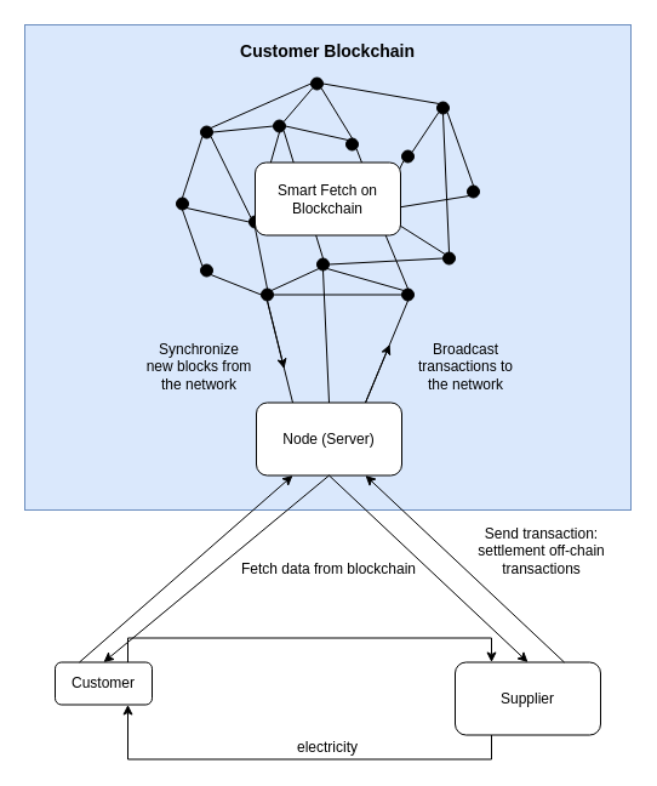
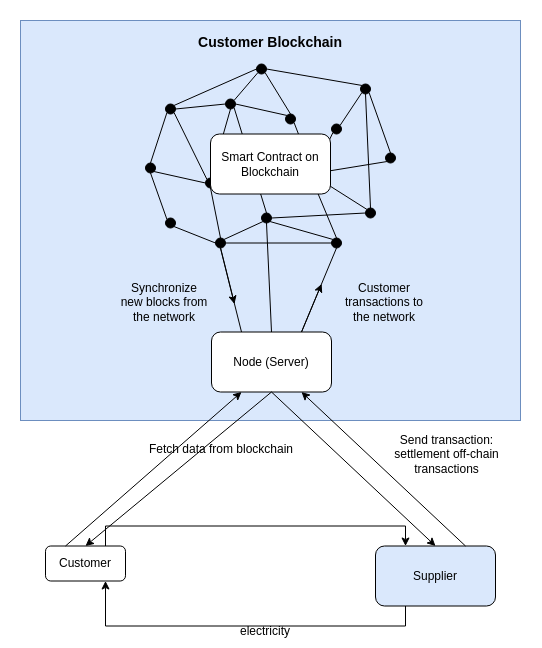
- <mxCell id="44" value="Smart Fetch on Blockchain&lt;br&gt;" style="rounded=1;whiteSpace=wrap;html=1;" vertex="1" parent="1"><mxGeometry x="210" y="133.5" width="120" height="60" as="geometry" /></mxCell>
+ <mxCell id="44" value="Smart Contract on Blockchain&lt;br&gt;" style="rounded=1;whiteSpace=wrap;html=1;" vertex="1" parent="1"><mxGeometry x="210" y="133.5" width="120" height="60" as="geometry" /></mxCell>
- <mxCell id="56" value="Broadcast transactions to the network" style="text;html=1;strokeColor=none;fillColor=none;align=center;verticalAlign=middle;whiteSpace=wrap;rounded=0;" vertex="1" parent="1"><mxGeometry x="336" y="291.5" width="96" height="20" as="geometry" /></mxCell>
+ <mxCell id="56" value="Customer transactions to the network" style="text;html=1;strokeColor=none;fillColor=none;align=center;verticalAlign=middle;whiteSpace=wrap;rounded=0;" vertex="1" parent="1"><mxGeometry x="336" y="291.5" width="96" height="20" as="geometry" /></mxCell>
- <mxCell id="62" value="Fetch data from blockchain" style="text;html=1;strokeColor=none;fillColor=none;align=center;verticalAlign=middle;whiteSpace=wrap;rounded=0;" vertex="1" parent="1"><mxGeometry x="196" y="459" width="150" height="20" as="geometry" /></mxCell>
+ <mxCell id="62" value="Fetch data from blockchain" style="text;html=1;strokeColor=none;fillColor=none;align=center;verticalAlign=middle;whiteSpace=wrap;rounded=0;" vertex="1" parent="1"><mxGeometry x="146" y="439" width="150" height="20" as="geometry" /></mxCell>
- <mxCell id="54" value="Supplier" style="rounded=1;whiteSpace=wrap;html=1;" vertex="1" parent="1"><mxGeometry x="375" y="545.5" width="120" height="60" as="geometry" /></mxCell>
+ <mxCell id="54" value="Supplier" style="rounded=1;whiteSpace=wrap;html=1;fillColor=#dae8fc;" vertex="1" parent="1"><mxGeometry x="375" y="545.5" width="120" height="60" as="geometry" /></mxCell>
- <mxCell id="55" value="electricity" style="text;html=1;strokeColor=none;fillColor=none;align=center;verticalAlign=middle;whiteSpace=wrap;rounded=0;" vertex="1" parent="1"><mxGeometry x="185" y="605.5" width="170" height="20" as="geometry" /></mxCell>
+ <mxCell id="55" value="electricity" style="text;html=1;strokeColor=none;fillColor=none;align=center;verticalAlign=middle;whiteSpace=wrap;rounded=0;" vertex="1" parent="1"><mxGeometry x="180" y="620.5" width="170" height="20" as="geometry" /></mxCell>
